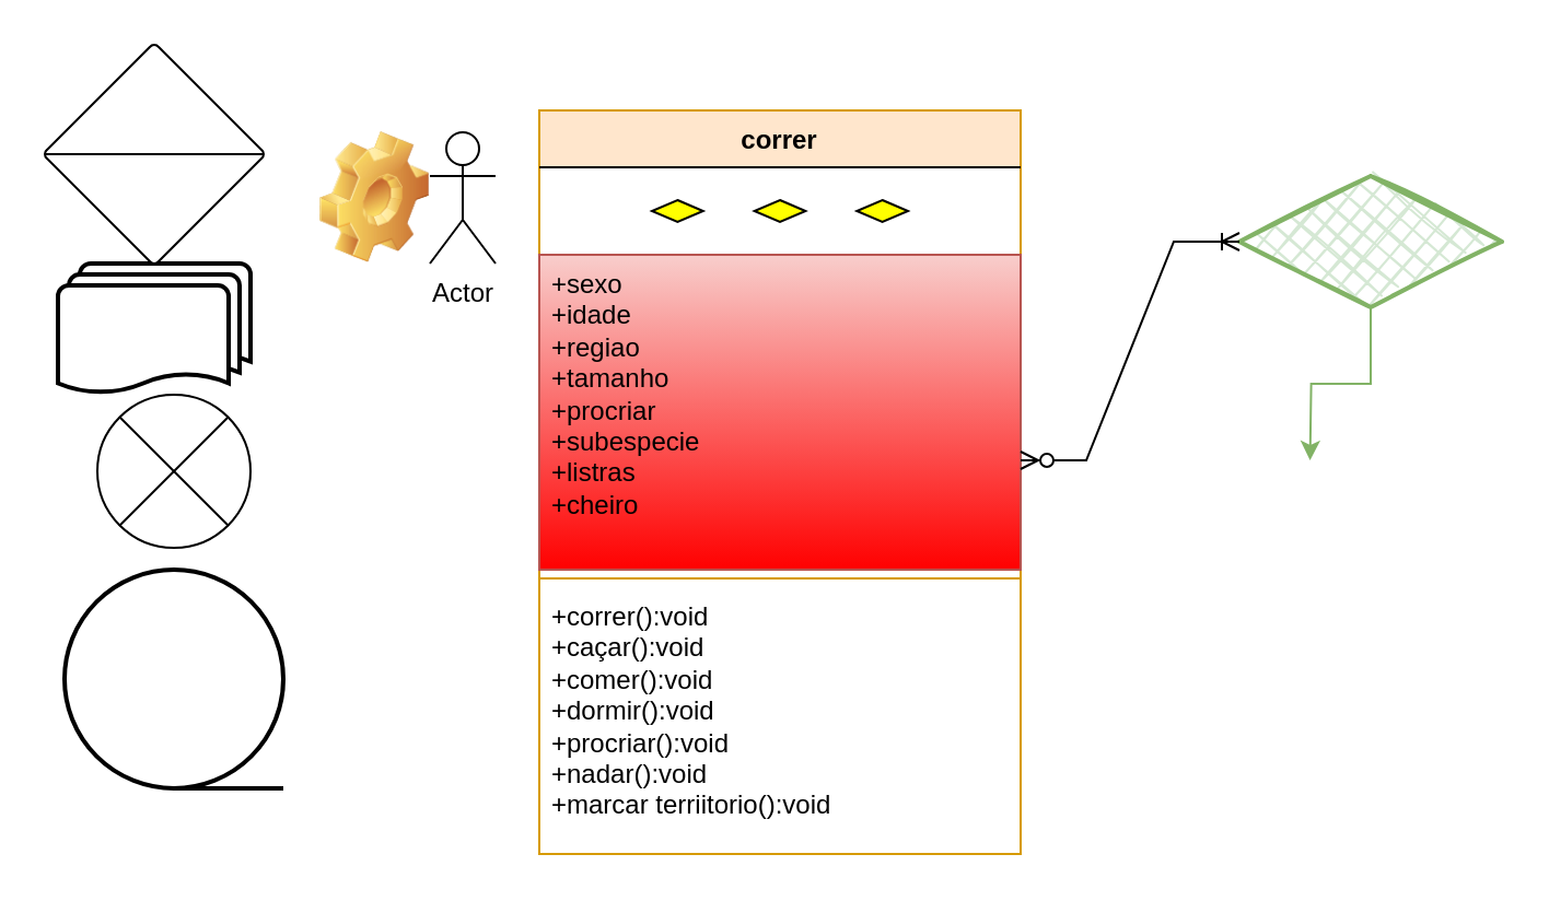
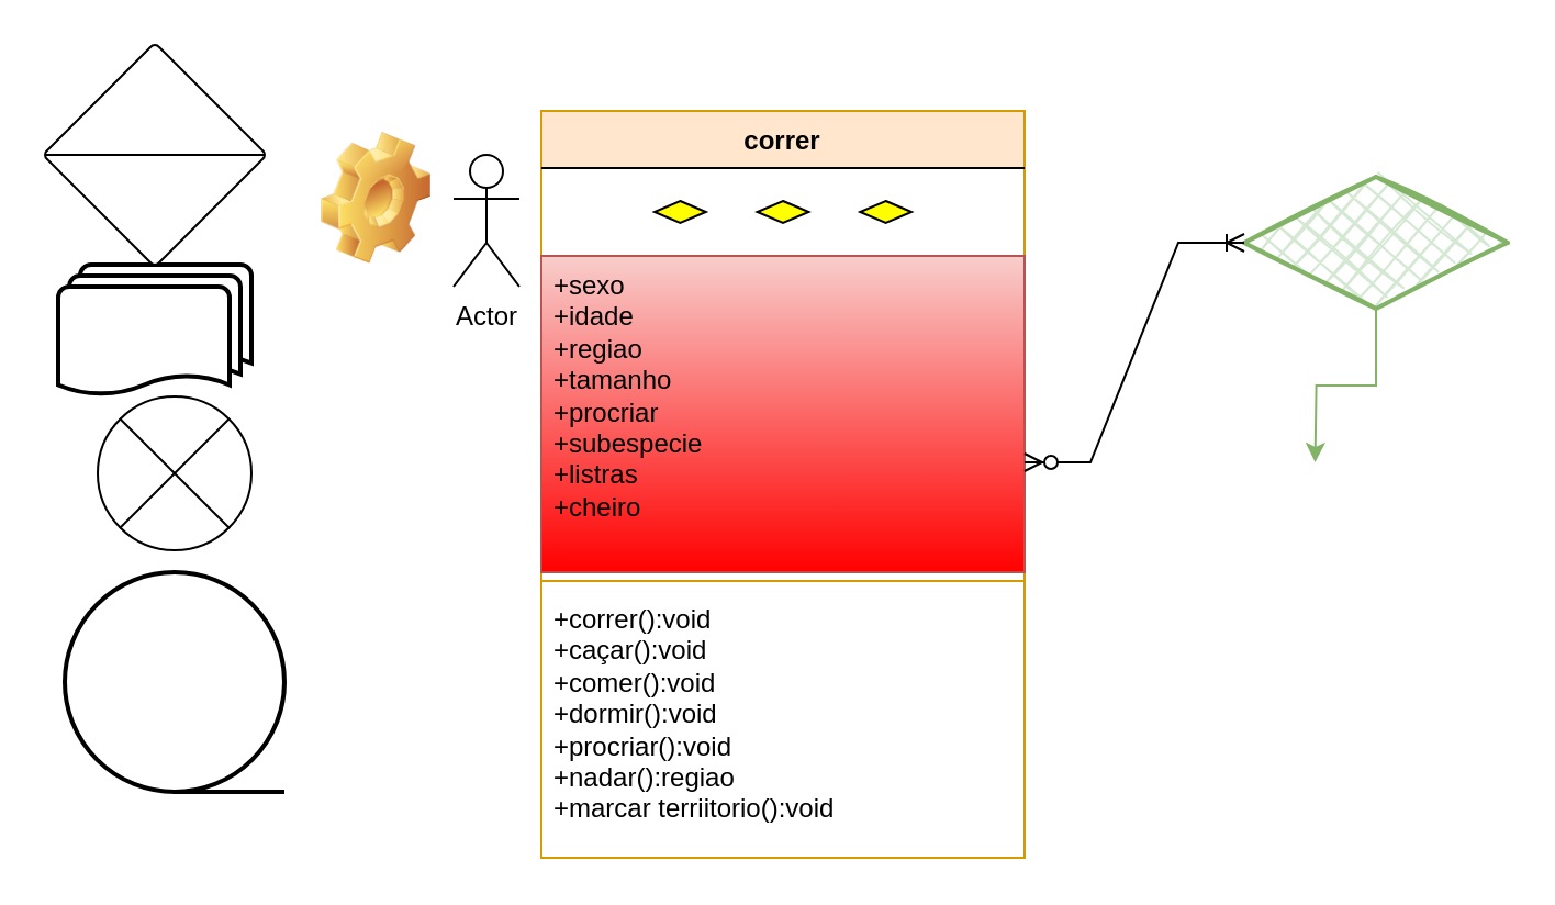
- <mxCell id="7" value="Actor" style="shape=umlActor;verticalLabelPosition=bottom;verticalAlign=top;html=1;outlineConnect=0;" vertex="1" parent="1"><mxGeometry x="196" y="60" width="30" height="60" as="geometry" /></mxCell>
+ <mxCell id="7" value="Actor" style="shape=umlActor;verticalLabelPosition=bottom;verticalAlign=top;html=1;outlineConnect=0;" vertex="1" parent="1"><mxGeometry x="206" y="70" width="30" height="60" as="geometry" /></mxCell>
- <mxCell id="6" value="+correr():void&lt;br&gt;+caçar():void&lt;br&gt;+comer():void&lt;br&gt;+dormir():void&lt;br&gt;+procriar():void&lt;br&gt;+nadar():void&lt;br&gt;+marcar terriitorio():void" style="text;strokeColor=none;fillColor=none;align=left;verticalAlign=top;spacingLeft=4;spacingRight=4;overflow=hidden;rotatable=0;points=[[0,0.5],[1,0.5]];portConstraint=eastwest;whiteSpace=wrap;html=1;" parent="2" vertex="1"><mxGeometry y="218" width="220" height="122" as="geometry" /></mxCell>
+ <mxCell id="6" value="+correr():void&lt;br&gt;+caçar():void&lt;br&gt;+comer():void&lt;br&gt;+dormir():void&lt;br&gt;+procriar():void&lt;br&gt;+nadar():regiao&lt;br&gt;+marcar terriitorio():void" style="text;strokeColor=none;fillColor=none;align=left;verticalAlign=top;spacingLeft=4;spacingRight=4;overflow=hidden;rotatable=0;points=[[0,0.5],[1,0.5]];portConstraint=eastwest;whiteSpace=wrap;html=1;" parent="2" vertex="1"><mxGeometry y="218" width="220" height="122" as="geometry" /></mxCell>
